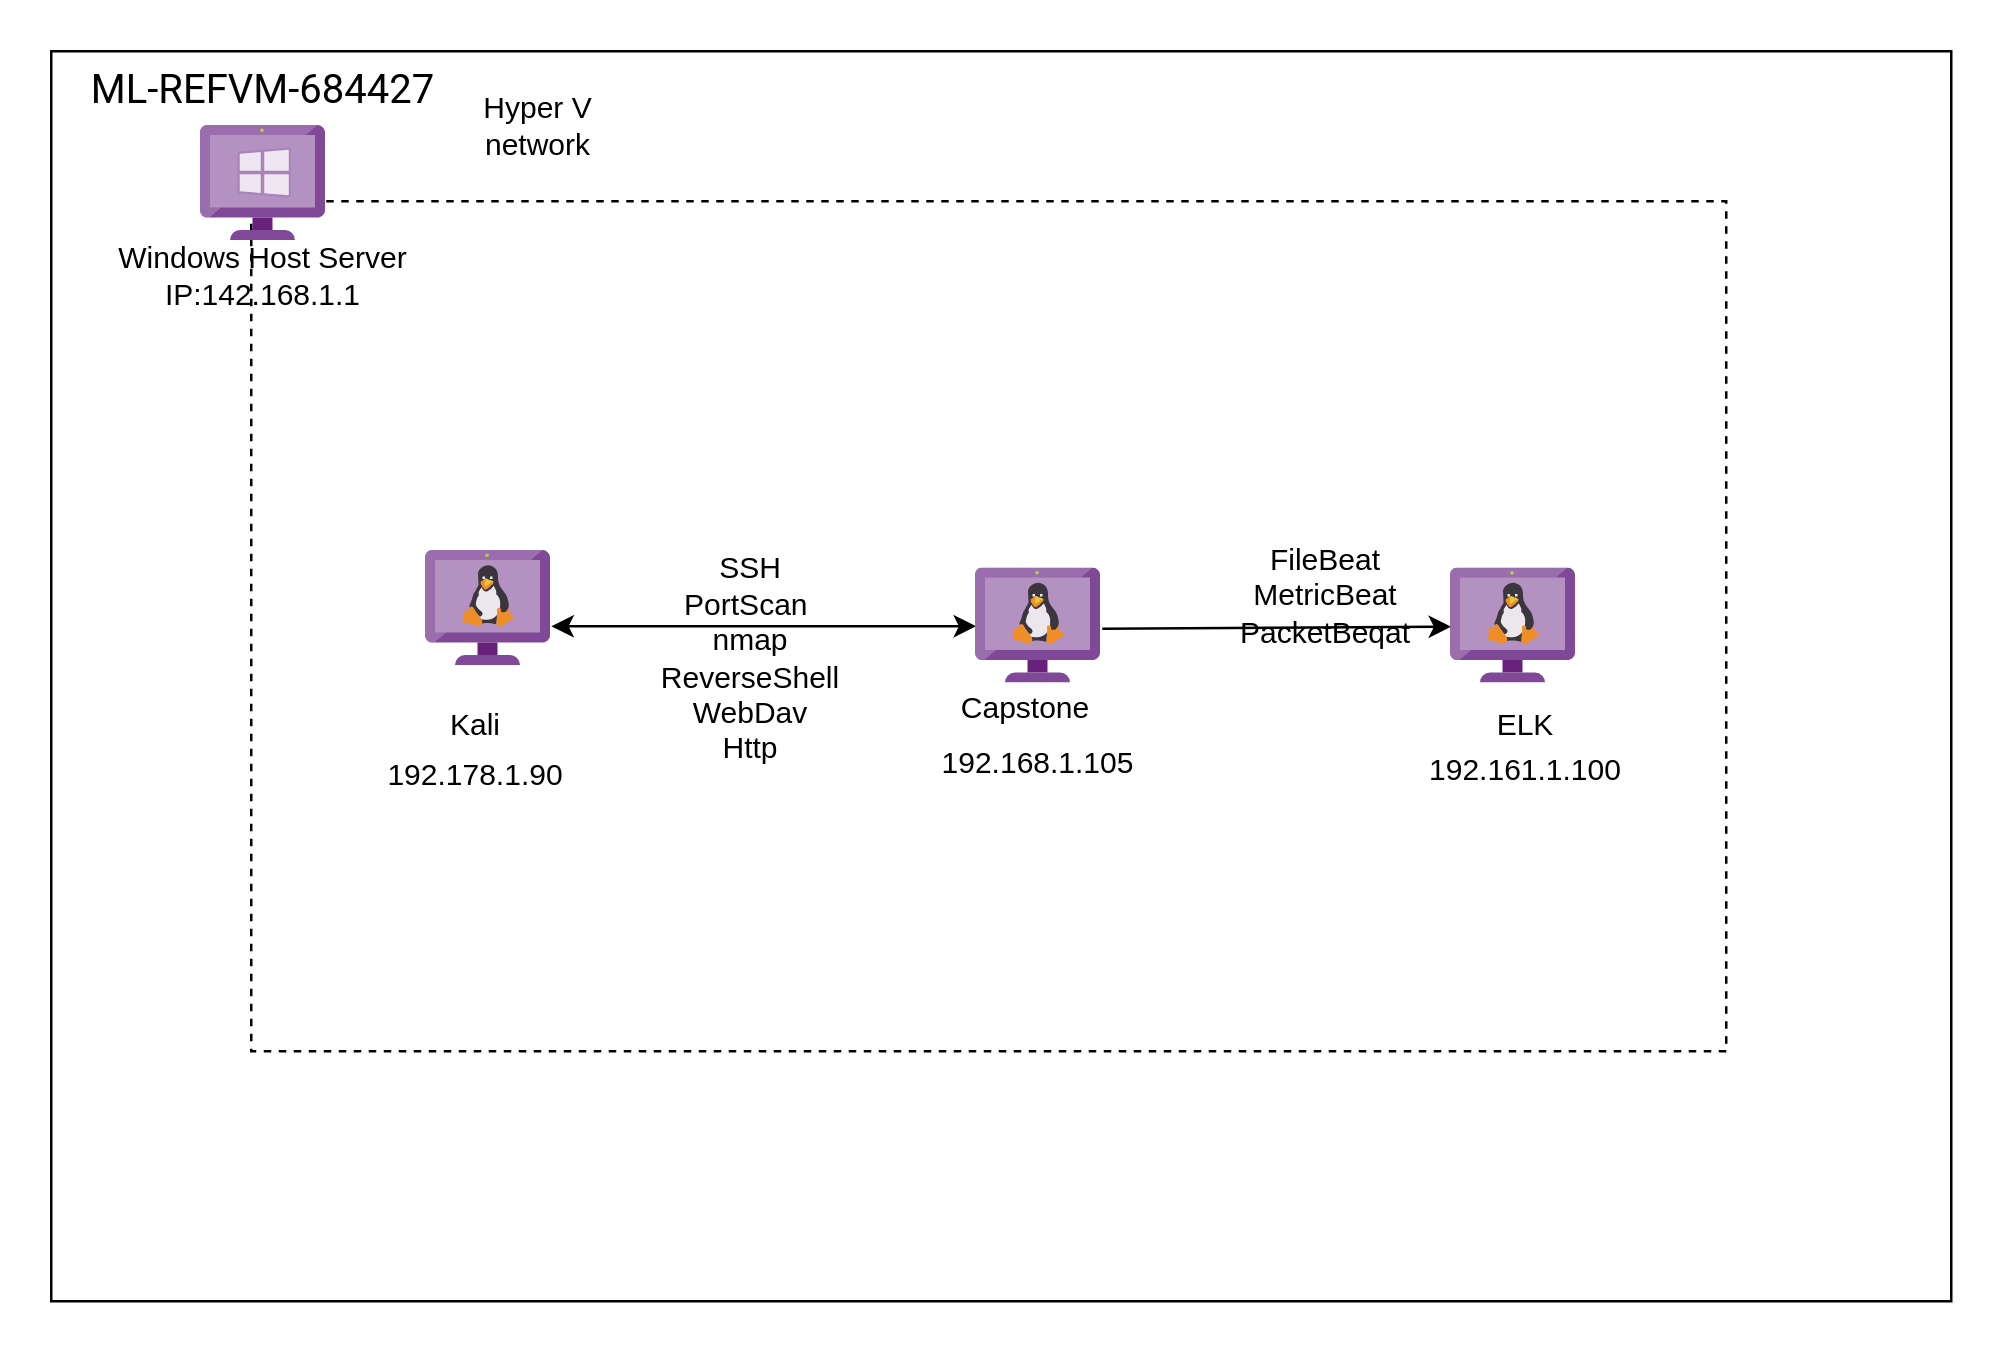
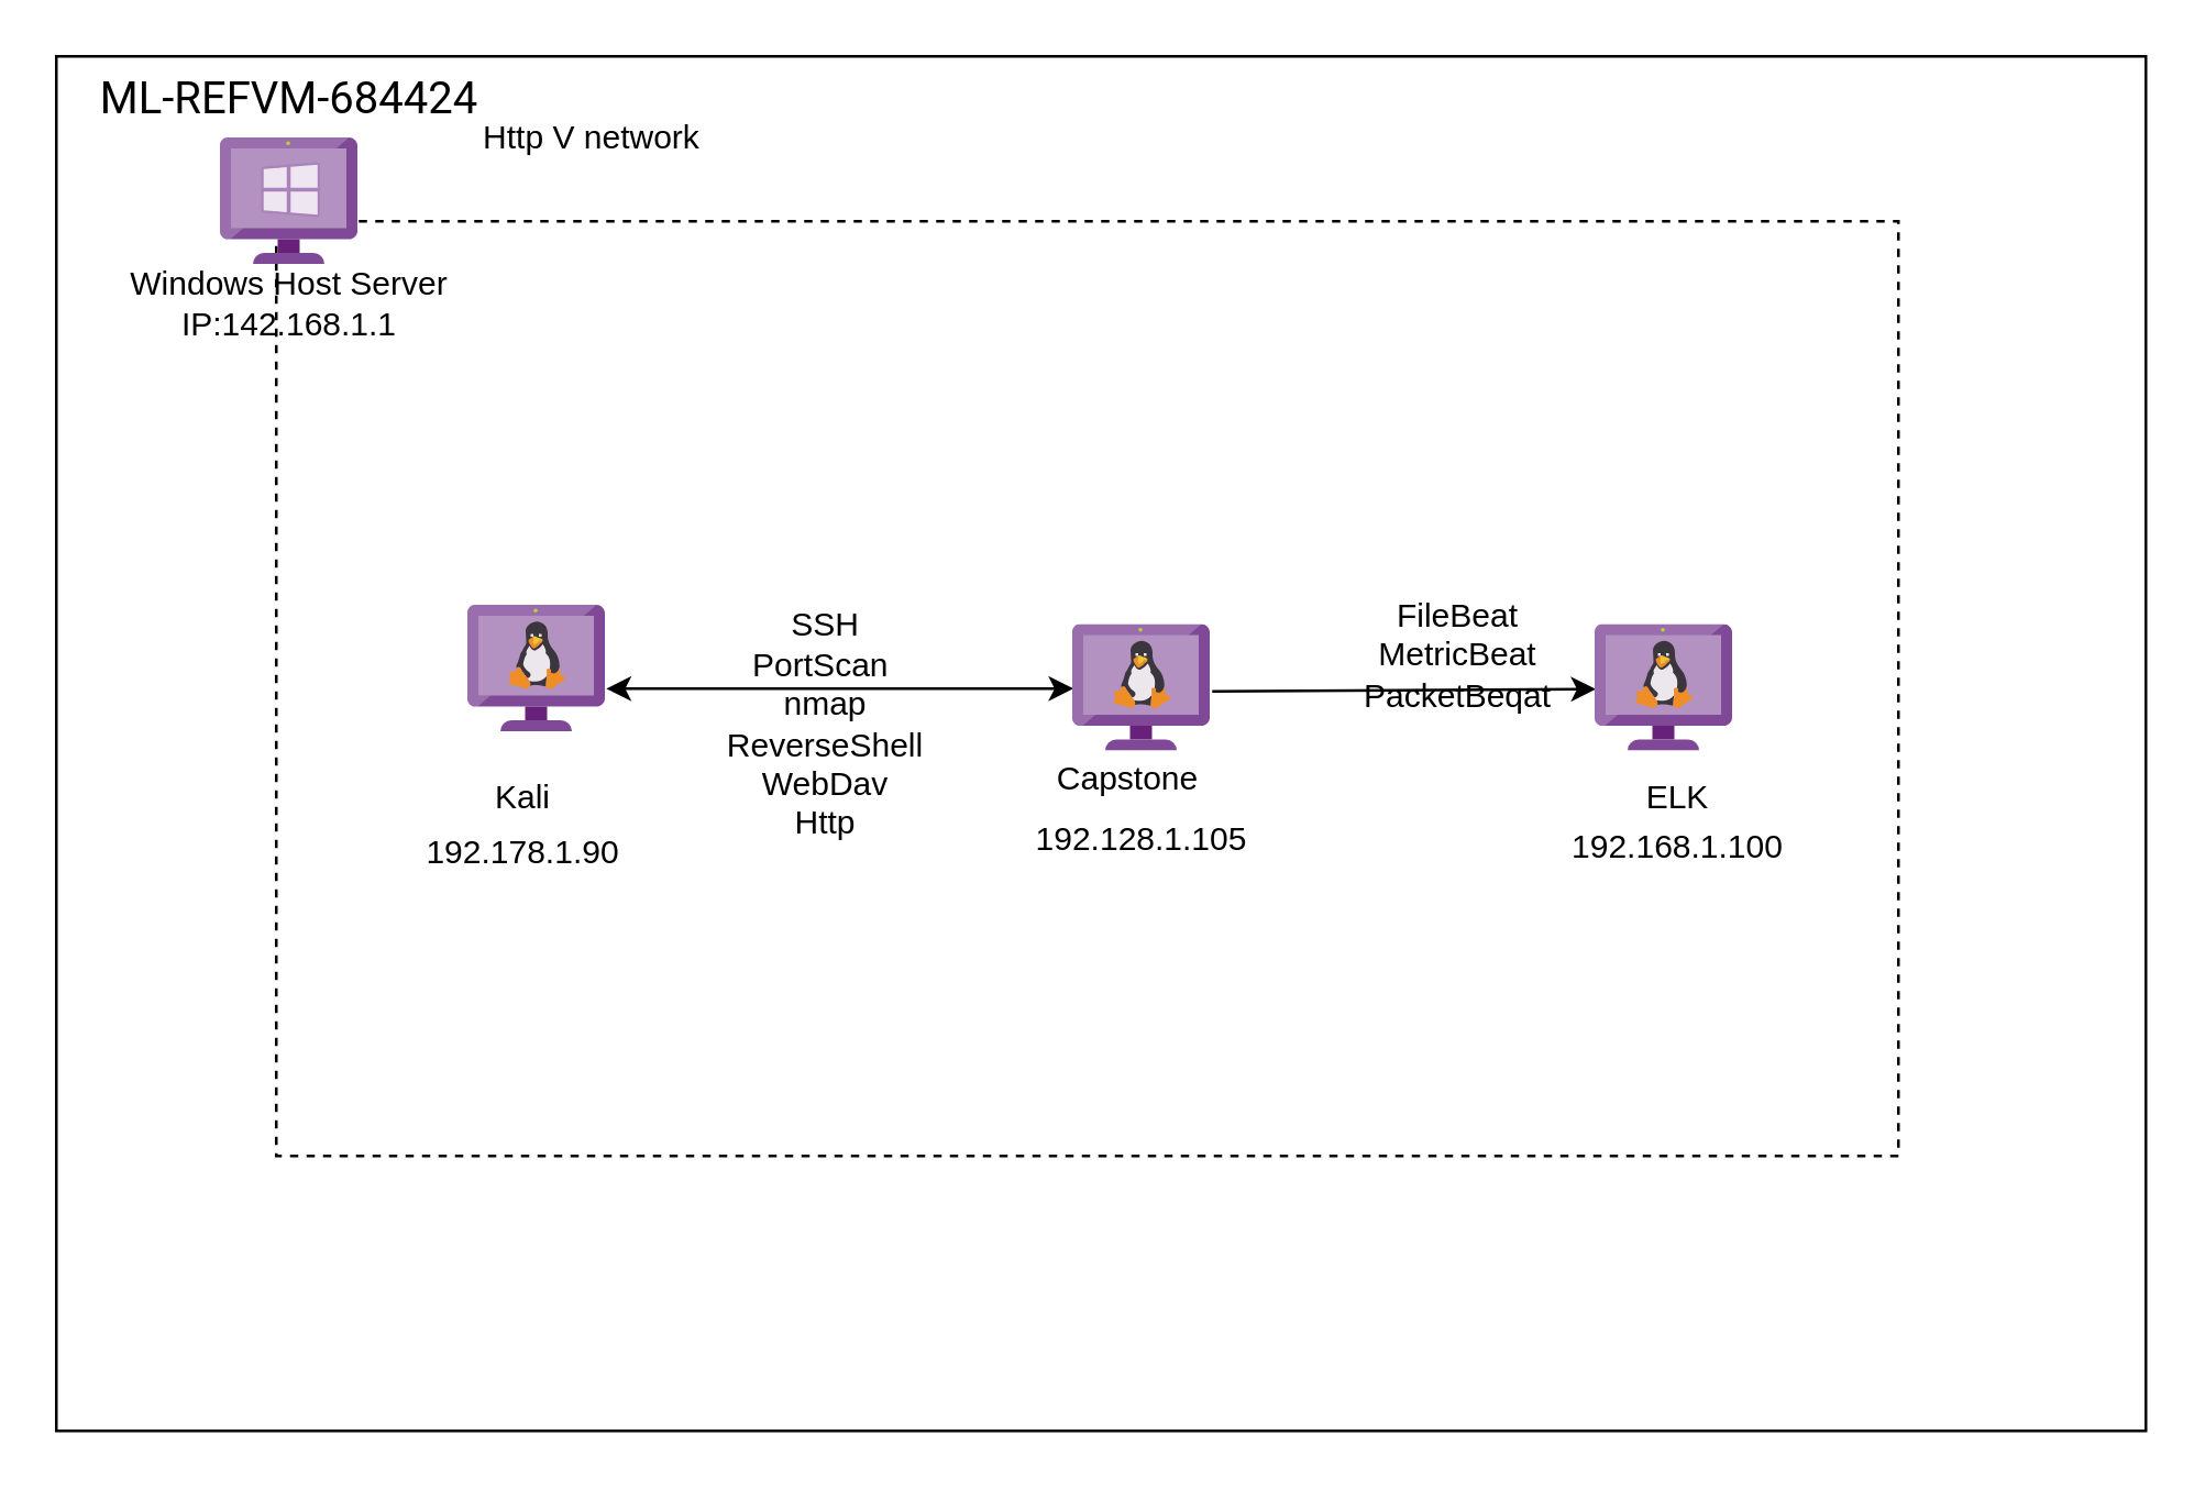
- <mxCell id="16" value="&lt;p style=&quot;line-height: normal ; margin-top: 0pt ; margin-bottom: 0pt ; margin-left: 0in ; margin-right: 0in ; text-indent: 0in ; text-align: left ; direction: ltr ; unicode-bidi: embed&quot;&gt;&lt;span style=&quot;font-size: 12pt ; font-family: &amp;#34;roboto&amp;#34;&quot;&gt;ML-REFVM-684427&lt;/span&gt;&lt;/p&gt;" style="text;html=1;strokeColor=none;fillColor=none;align=center;verticalAlign=middle;whiteSpace=wrap;rounded=0;dashed=1;" parent="1" vertex="1"><mxGeometry x="30" y="20" width="150" height="30" as="geometry" /></mxCell>
+ <mxCell id="16" value="&lt;p style=&quot;line-height: normal ; margin-top: 0pt ; margin-bottom: 0pt ; margin-left: 0in ; margin-right: 0in ; text-indent: 0in ; text-align: left ; direction: ltr ; unicode-bidi: embed&quot;&gt;&lt;span style=&quot;font-size: 12pt ; font-family: &amp;#34;roboto&amp;#34;&quot;&gt;ML-REFVM-684424&lt;/span&gt;&lt;/p&gt;" style="text;html=1;strokeColor=none;fillColor=none;align=center;verticalAlign=middle;whiteSpace=wrap;rounded=0;dashed=1;" parent="1" vertex="1"><mxGeometry x="30" y="20" width="150" height="30" as="geometry" /></mxCell>
- <mxCell id="3" value="Hyper V network" style="text;html=1;strokeColor=none;fillColor=none;align=center;verticalAlign=middle;whiteSpace=wrap;rounded=0;" parent="1" vertex="1"><mxGeometry x="170" y="40" width="90" height="20" as="geometry" /></mxCell>
+ <mxCell id="3" value="Http V network" style="text;html=1;strokeColor=none;fillColor=none;align=center;verticalAlign=middle;whiteSpace=wrap;rounded=0;" parent="1" vertex="1"><mxGeometry x="170" y="40" width="90" height="20" as="geometry" /></mxCell>
- <mxCell id="7" value="192.168.1.105" style="text;html=1;strokeColor=none;fillColor=none;align=center;verticalAlign=middle;whiteSpace=wrap;rounded=0;" parent="1" vertex="1"><mxGeometry x="395" y="290" width="40" height="30" as="geometry" /></mxCell>
+ <mxCell id="7" value="192.128.1.105" style="text;html=1;strokeColor=none;fillColor=none;align=center;verticalAlign=middle;whiteSpace=wrap;rounded=0;" parent="1" vertex="1"><mxGeometry x="395" y="290" width="40" height="30" as="geometry" /></mxCell>
- <mxCell id="9" value="192.161.1.100" style="text;html=1;strokeColor=none;fillColor=none;align=center;verticalAlign=middle;whiteSpace=wrap;rounded=0;" parent="1" vertex="1"><mxGeometry x="590" y="293" width="40" height="30" as="geometry" /></mxCell>
+ <mxCell id="9" value="192.168.1.100" style="text;html=1;strokeColor=none;fillColor=none;align=center;verticalAlign=middle;whiteSpace=wrap;rounded=0;" parent="1" vertex="1"><mxGeometry x="590" y="293" width="40" height="30" as="geometry" /></mxCell>
